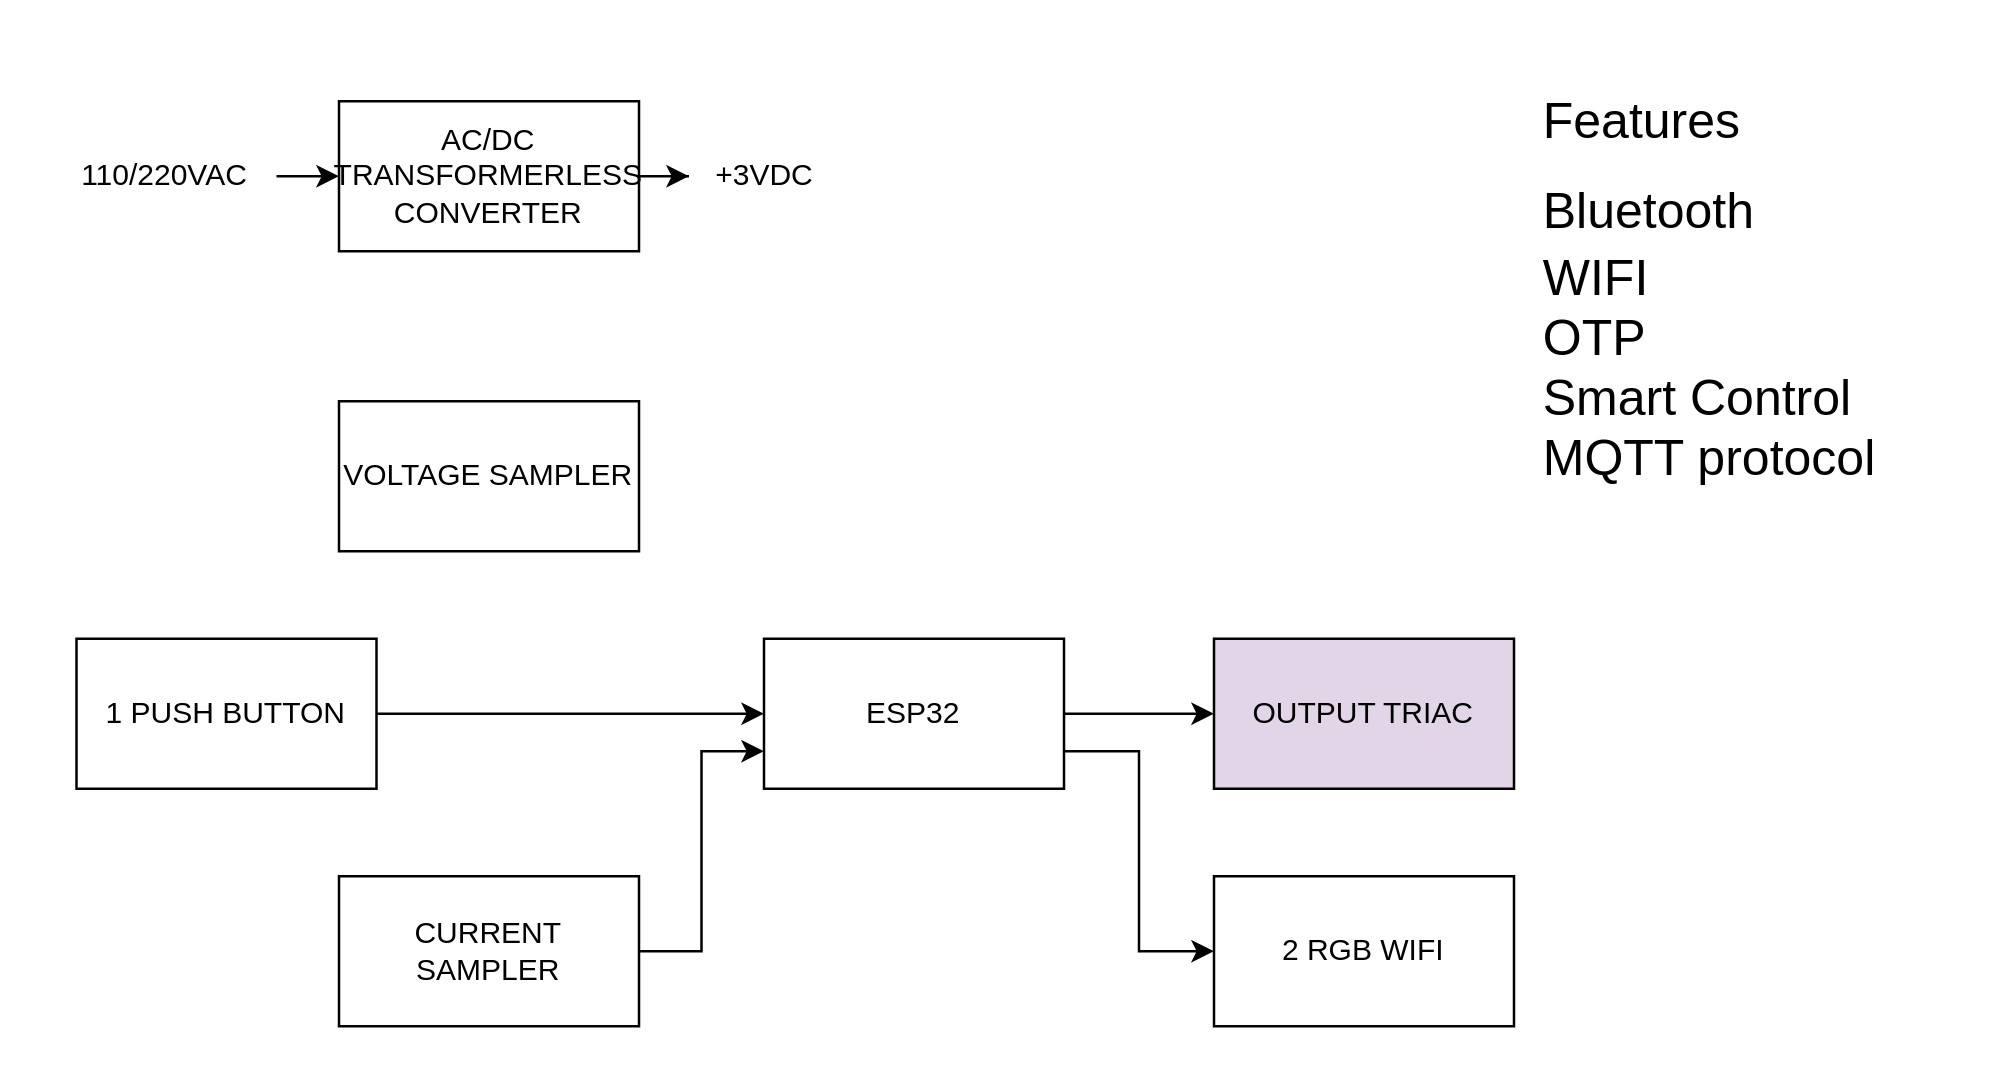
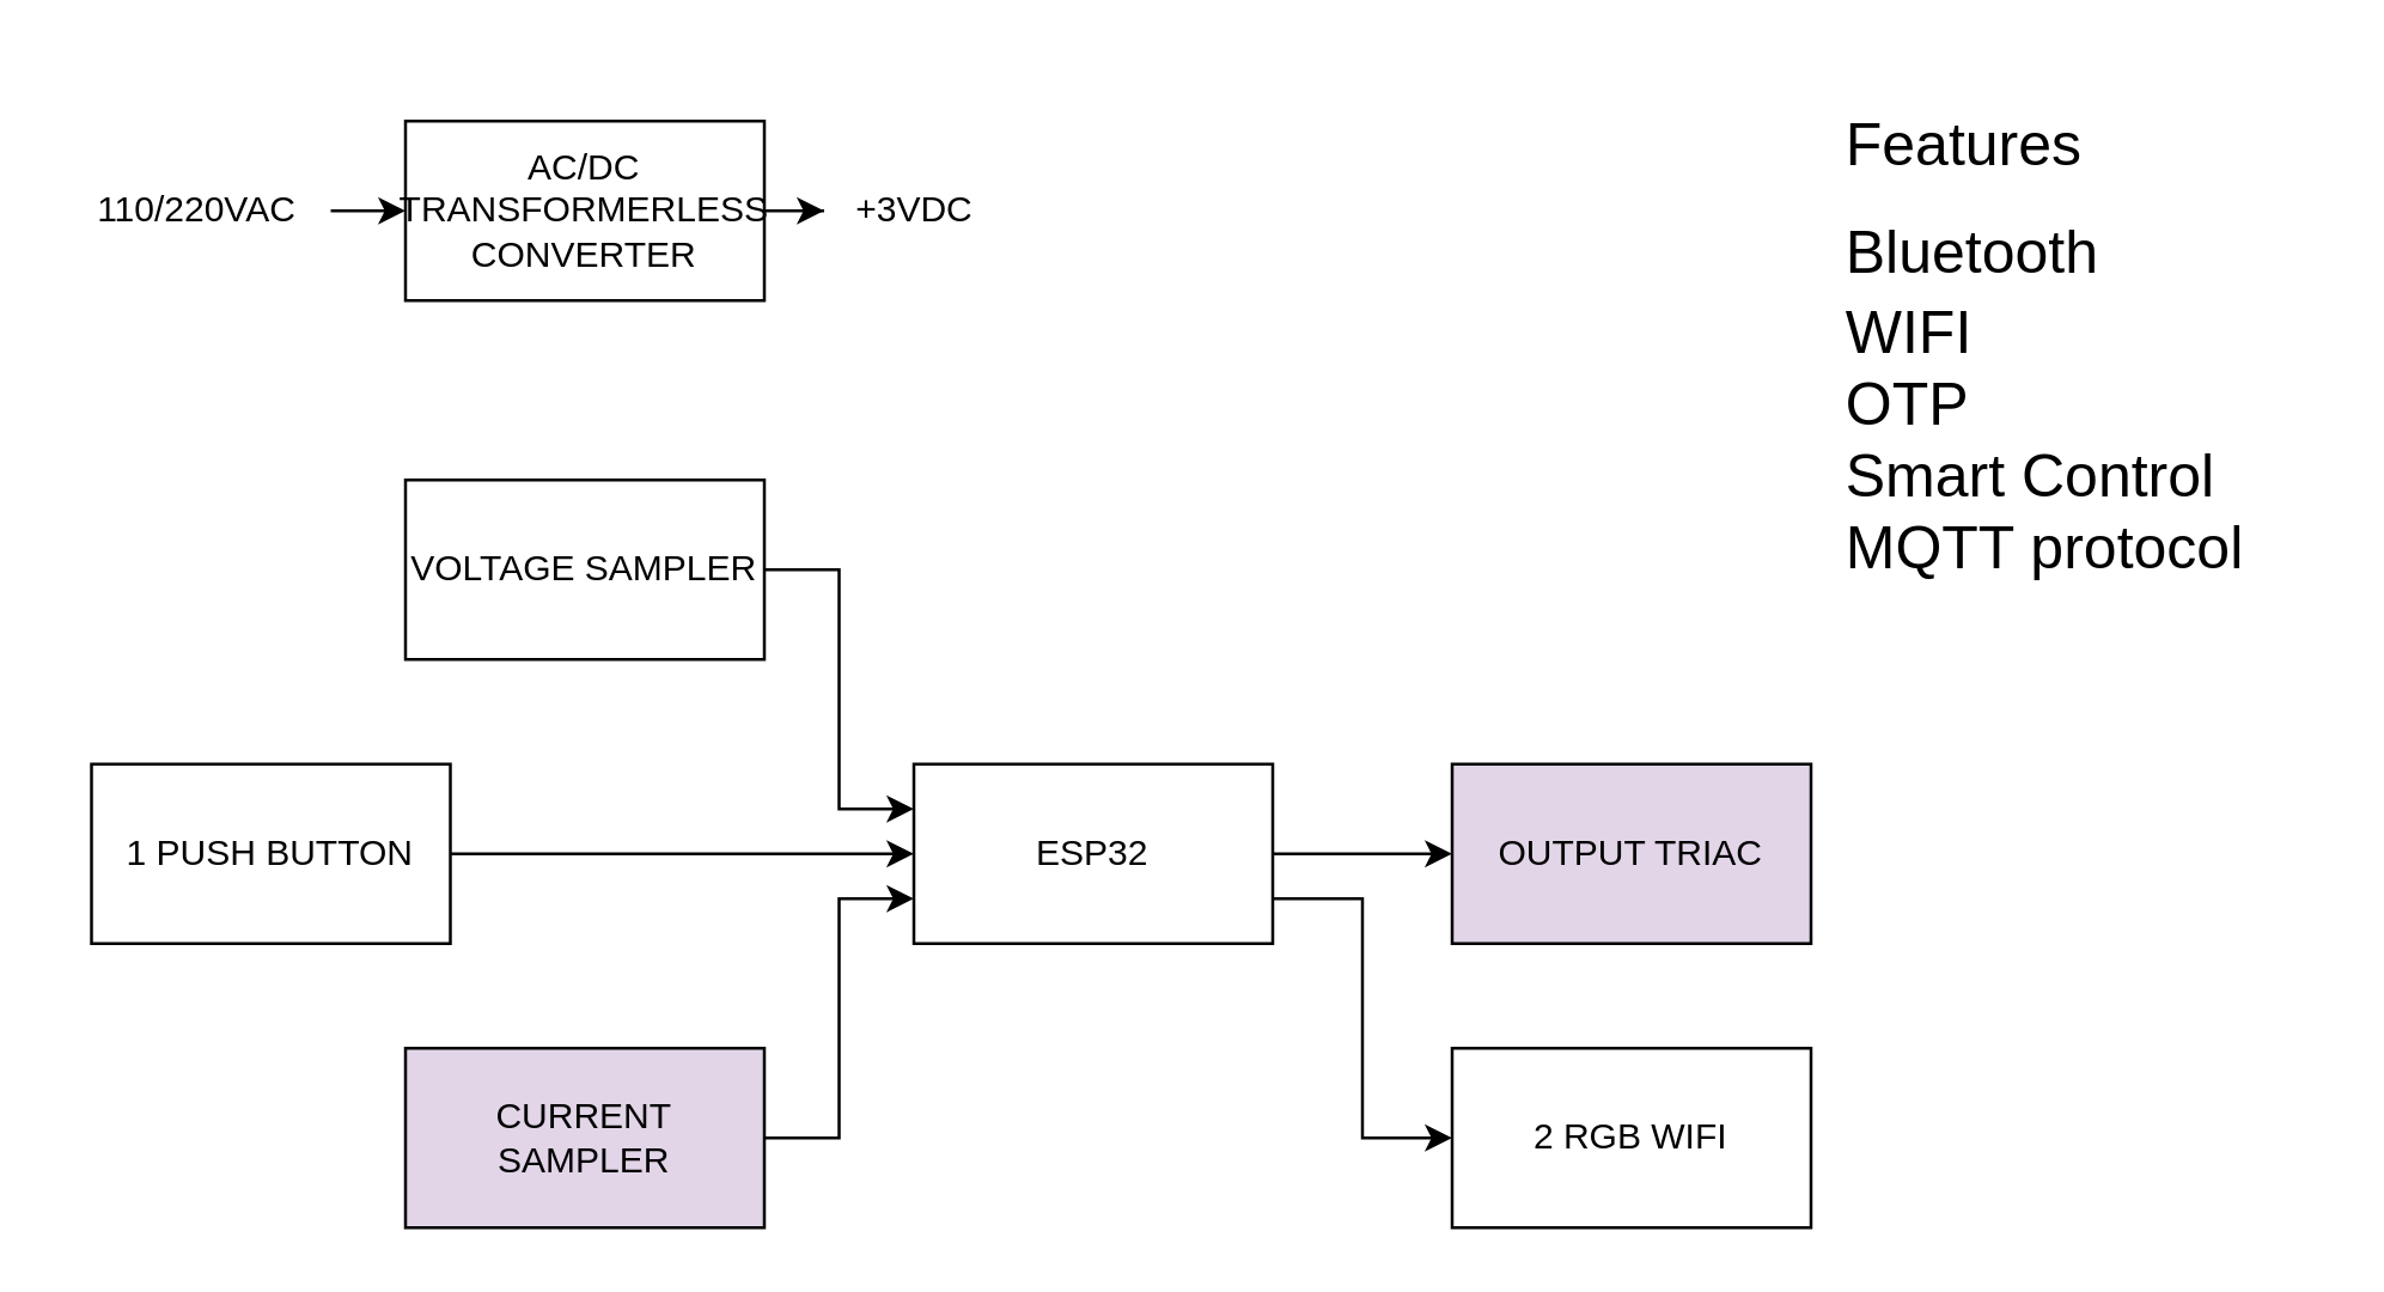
+ <mxCell id="5" style="edgeStyle=orthogonalEdgeStyle;rounded=0;orthogonalLoop=1;jettySize=auto;html=1;exitX=1;exitY=0.5;exitDx=0;exitDy=0;entryX=0;entryY=0.25;entryDx=0;entryDy=0;" edge="1" parent="1" source="6" target="4"><mxGeometry relative="1" as="geometry" /></mxCell>
- <mxCell id="8" value="CURRENT SAMPLER" style="whiteSpace=wrap;html=1;" vertex="1" parent="1"><mxGeometry x="135" y="350" width="120" height="60" as="geometry" /></mxCell>
+ <mxCell id="8" value="CURRENT SAMPLER" style="whiteSpace=wrap;html=1;fillColor=#e1d5e7;" vertex="1" parent="1"><mxGeometry x="135" y="350" width="120" height="60" as="geometry" /></mxCell>
